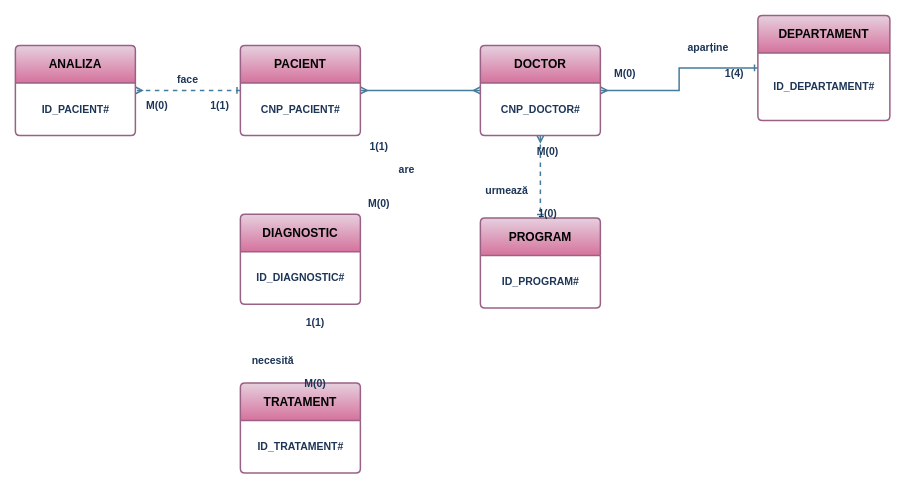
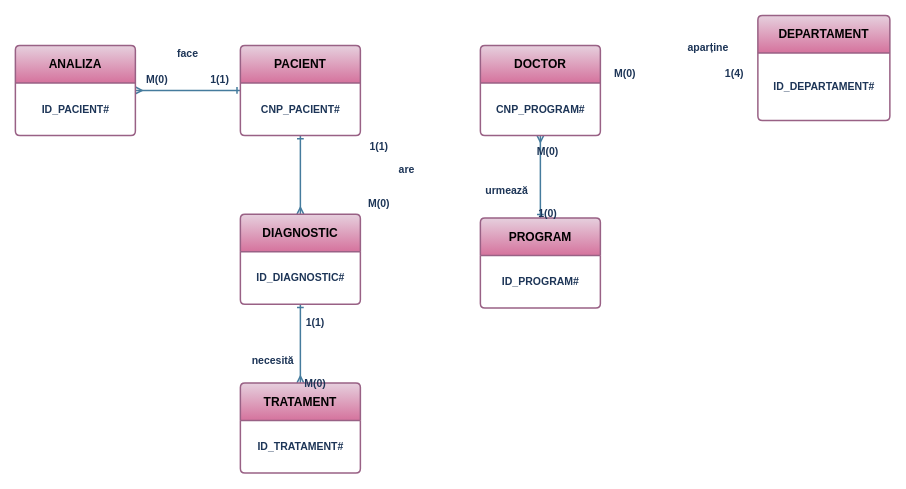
- <mxCell id="2" value="" style="edgeStyle=orthogonalEdgeStyle;rounded=0;orthogonalLoop=1;jettySize=auto;html=1;startArrow=ERmany;startFill=0;endArrow=ERone;endFill=0;strokeColor=#457B9D;labelBackgroundColor=none;fontColor=default;strokeWidth=2;" parent="1" source="5" target="7" edge="1"><mxGeometry relative="1" as="geometry" /></mxCell>
- <mxCell id="10" value="" style="edgeStyle=orthogonalEdgeStyle;rounded=0;orthogonalLoop=1;jettySize=auto;html=1;startArrow=ERone;startFill=0;endArrow=ERmany;endFill=0;strokeColor=#457B9D;labelBackgroundColor=none;fontColor=default;strokeWidth=2;dashed=1;" parent="1" source="11" target="18" edge="1"><mxGeometry relative="1" as="geometry" /></mxCell>
+ <mxCell id="10" value="" style="edgeStyle=orthogonalEdgeStyle;rounded=0;orthogonalLoop=1;jettySize=auto;html=1;startArrow=ERone;startFill=0;endArrow=ERmany;endFill=0;strokeColor=#457B9D;labelBackgroundColor=none;fontColor=default;strokeWidth=2;" parent="1" source="11" target="18" edge="1"><mxGeometry relative="1" as="geometry" /></mxCell>
- <mxCell id="3" value="" style="edgeStyle=orthogonalEdgeStyle;rounded=0;orthogonalLoop=1;jettySize=auto;html=1;startArrow=ERmany;startFill=0;endArrow=ERmany;endFill=0;strokeColor=#457B9D;labelBackgroundColor=none;fontColor=default;strokeWidth=2;" parent="1" source="5" target="11" edge="1"><mxGeometry relative="1" as="geometry" /></mxCell>
- <mxCell id="22" value="&lt;div&gt;&lt;font style=&quot;font-size: 14px;&quot;&gt;&lt;b&gt;face&lt;/b&gt;&lt;/font&gt;&lt;/div&gt;&lt;font style=&quot;font-size: 14px;&quot;&gt;&lt;b&gt;&lt;div&gt;&lt;font style=&quot;font-size: 14px;&quot;&gt;&lt;b&gt;&lt;br&gt;&lt;/b&gt;&lt;/font&gt;&lt;/div&gt;M(0)&lt;span style=&quot;white-space: pre;&quot;&gt;&#09;&lt;/span&gt;&amp;nbsp; &amp;nbsp; &amp;nbsp; &amp;nbsp; &amp;nbsp; &amp;nbsp; &amp;nbsp; 1(1)&lt;/b&gt;&lt;/font&gt;" style="text;html=1;align=center;verticalAlign=middle;whiteSpace=wrap;rounded=0;labelBackgroundColor=none;fontColor=#1D3557;" parent="1" vertex="1"><mxGeometry x="190" y="90" width="120" height="65" as="geometry" /></mxCell>
+ <mxCell id="22" value="&lt;div&gt;&lt;font style=&quot;font-size: 14px;&quot;&gt;&lt;b&gt;face&lt;/b&gt;&lt;/font&gt;&lt;/div&gt;&lt;font style=&quot;font-size: 14px;&quot;&gt;&lt;b&gt;&lt;div&gt;&lt;font style=&quot;font-size: 14px;&quot;&gt;&lt;b&gt;&lt;br&gt;&lt;/b&gt;&lt;/font&gt;&lt;/div&gt;M(0)&lt;span style=&quot;white-space: pre;&quot;&gt;&#09;&lt;/span&gt;&amp;nbsp; &amp;nbsp; &amp;nbsp; &amp;nbsp; &amp;nbsp; &amp;nbsp; &amp;nbsp; 1(1)&lt;/b&gt;&lt;/font&gt;" style="text;html=1;align=center;verticalAlign=middle;whiteSpace=wrap;rounded=0;labelBackgroundColor=none;fontColor=#1D3557;" parent="1" vertex="1"><mxGeometry x="190" y="55" width="120" height="65" as="geometry" /></mxCell>
- <mxCell id="6" value="&lt;font style=&quot;font-size: 14px;&quot;&gt;&lt;b&gt;CNP_DOCTOR#&lt;/b&gt;&lt;/font&gt;" style="text;html=1;align=center;verticalAlign=middle;resizable=0;points=[];autosize=1;strokeColor=none;fillColor=none;labelBackgroundColor=none;fontColor=#1D3557;" parent="5" vertex="1"><mxGeometry y="50" width="160" height="70" as="geometry" /></mxCell>
+ <mxCell id="6" value="&lt;font style=&quot;font-size: 14px;&quot;&gt;&lt;b&gt;CNP_PROGRAM#&lt;/b&gt;&lt;/font&gt;" style="text;html=1;align=center;verticalAlign=middle;resizable=0;points=[];autosize=1;strokeColor=none;fillColor=none;labelBackgroundColor=none;fontColor=#1D3557;" parent="5" vertex="1"><mxGeometry y="50" width="160" height="70" as="geometry" /></mxCell>
+ <mxCell id="9" value="" style="edgeStyle=orthogonalEdgeStyle;rounded=0;orthogonalLoop=1;jettySize=auto;html=1;startArrow=ERone;startFill=0;endArrow=ERmany;endFill=0;strokeColor=#457B9D;labelBackgroundColor=none;fontColor=default;strokeWidth=2;" parent="1" source="11" target="16" edge="1"><mxGeometry relative="1" as="geometry" /></mxCell>
- <mxCell id="4" value="" style="edgeStyle=orthogonalEdgeStyle;rounded=0;orthogonalLoop=1;jettySize=auto;html=1;startArrow=ERmany;startFill=0;endArrow=ERone;endFill=0;strokeColor=#457B9D;labelBackgroundColor=none;fontColor=default;strokeWidth=2;dashed=1;" parent="1" source="5" target="13" edge="1"><mxGeometry relative="1" as="geometry" /></mxCell>
+ <mxCell id="4" value="" style="edgeStyle=orthogonalEdgeStyle;rounded=0;orthogonalLoop=1;jettySize=auto;html=1;startArrow=ERmany;startFill=0;endArrow=ERone;endFill=0;strokeColor=#457B9D;labelBackgroundColor=none;fontColor=default;strokeWidth=2;" parent="1" source="5" target="13" edge="1"><mxGeometry relative="1" as="geometry" /></mxCell>
+ <mxCell id="15" value="" style="edgeStyle=orthogonalEdgeStyle;rounded=0;orthogonalLoop=1;jettySize=auto;html=1;startArrow=ERone;startFill=0;endArrow=ERmany;endFill=0;strokeColor=#457B9D;labelBackgroundColor=none;fontColor=default;strokeWidth=2;" parent="1" source="16" target="20" edge="1"><mxGeometry relative="1" as="geometry" /></mxCell>
